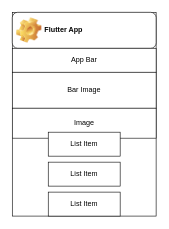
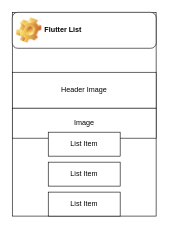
- <mxCell id="3" value="Flutter App" style="label;whiteSpace=wrap;html=1;image=img/clipart/Gear_128x128.png" vertex="1" parent="1"><mxGeometry x="20" y="20" width="240" height="60" as="geometry" /></mxCell>
+ <mxCell id="3" value="Flutter List" style="label;whiteSpace=wrap;html=1;image=img/clipart/Gear_128x128.png" vertex="1" parent="1"><mxGeometry x="20" y="20" width="240" height="60" as="geometry" /></mxCell>
- <mxCell id="4" value="App Bar" style="rounded=0;whiteSpace=wrap;html=1;" vertex="1" parent="1"><mxGeometry x="20" y="80" width="240" height="40" as="geometry" /></mxCell>
- <mxCell id="5" value="Bar Image" style="rounded=0;whiteSpace=wrap;html=1;" vertex="1" parent="1"><mxGeometry x="20" y="120" width="240" height="60" as="geometry" /></mxCell>
+ <mxCell id="5" value="Header Image" style="rounded=0;whiteSpace=wrap;html=1;" vertex="1" parent="1"><mxGeometry x="20" y="120" width="240" height="60" as="geometry" /></mxCell>
